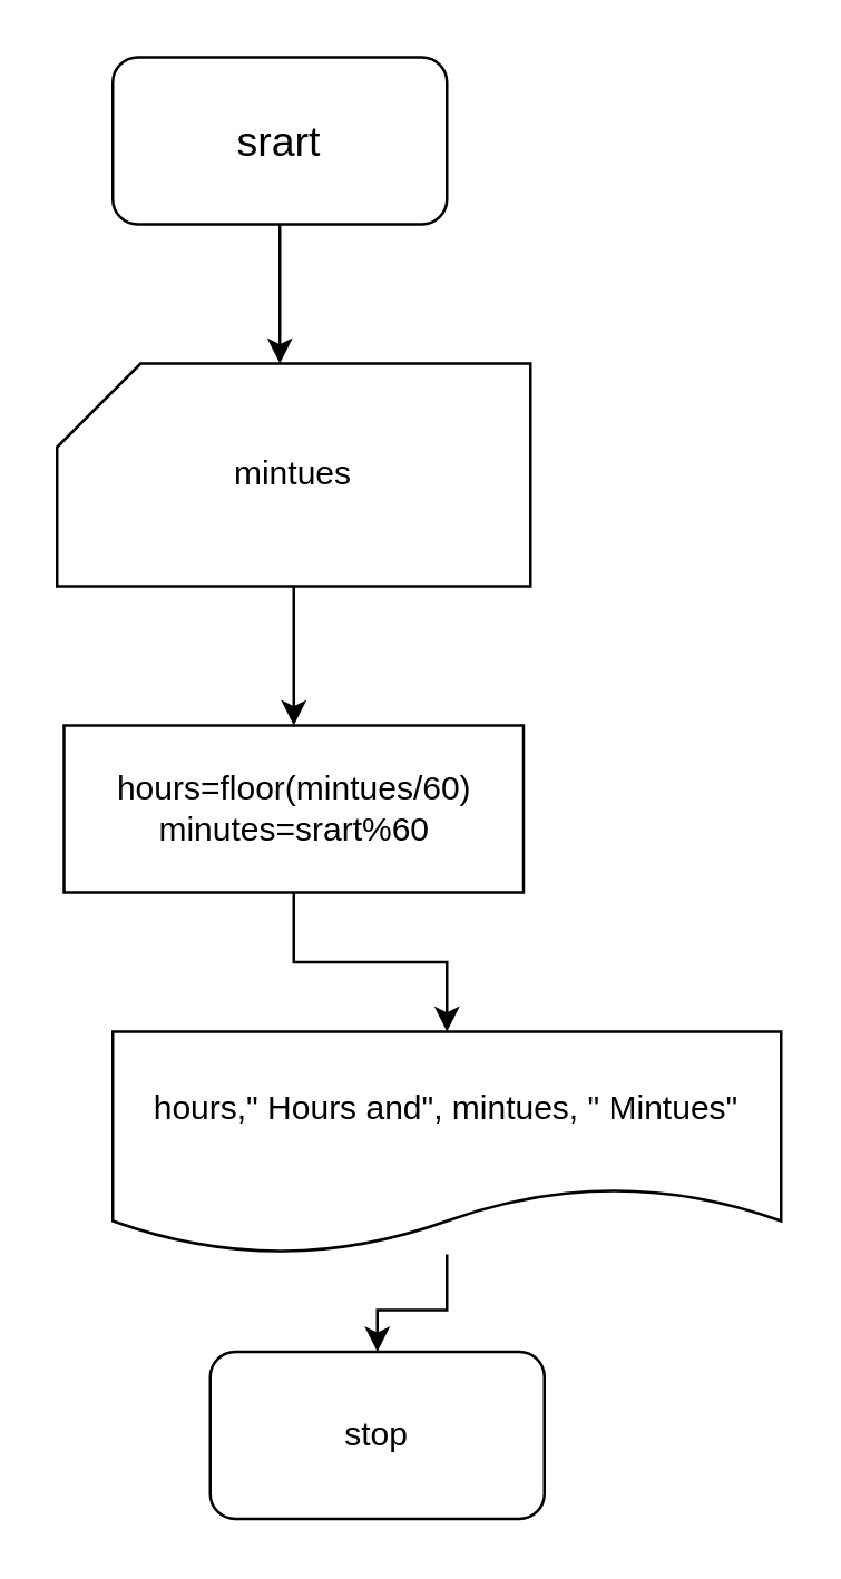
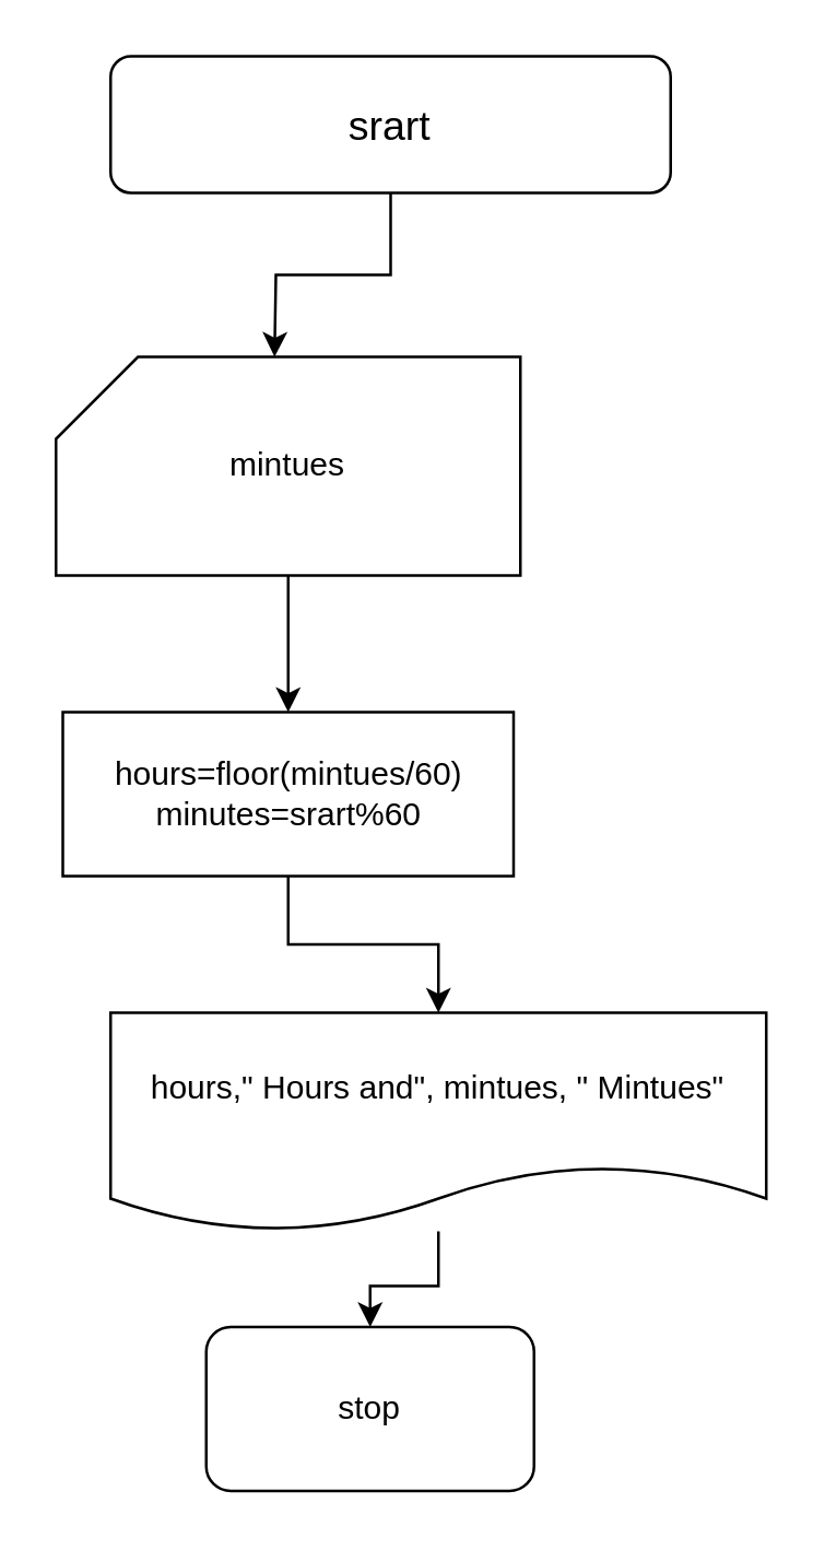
- <mxCell id="3" value="&lt;font style=&quot;font-size: 15px;&quot;&gt;srart&lt;/font&gt;" style="rounded=1;whiteSpace=wrap;html=1;" parent="1" vertex="1"><mxGeometry x="40" y="20" width="120" height="60" as="geometry" /></mxCell>
+ <mxCell id="3" value="&lt;font style=&quot;font-size: 15px;&quot;&gt;srart&lt;/font&gt;" style="rounded=1;whiteSpace=wrap;html=1;" parent="1" vertex="1"><mxGeometry x="40" y="20" width="205" height="50" as="geometry" /></mxCell>
